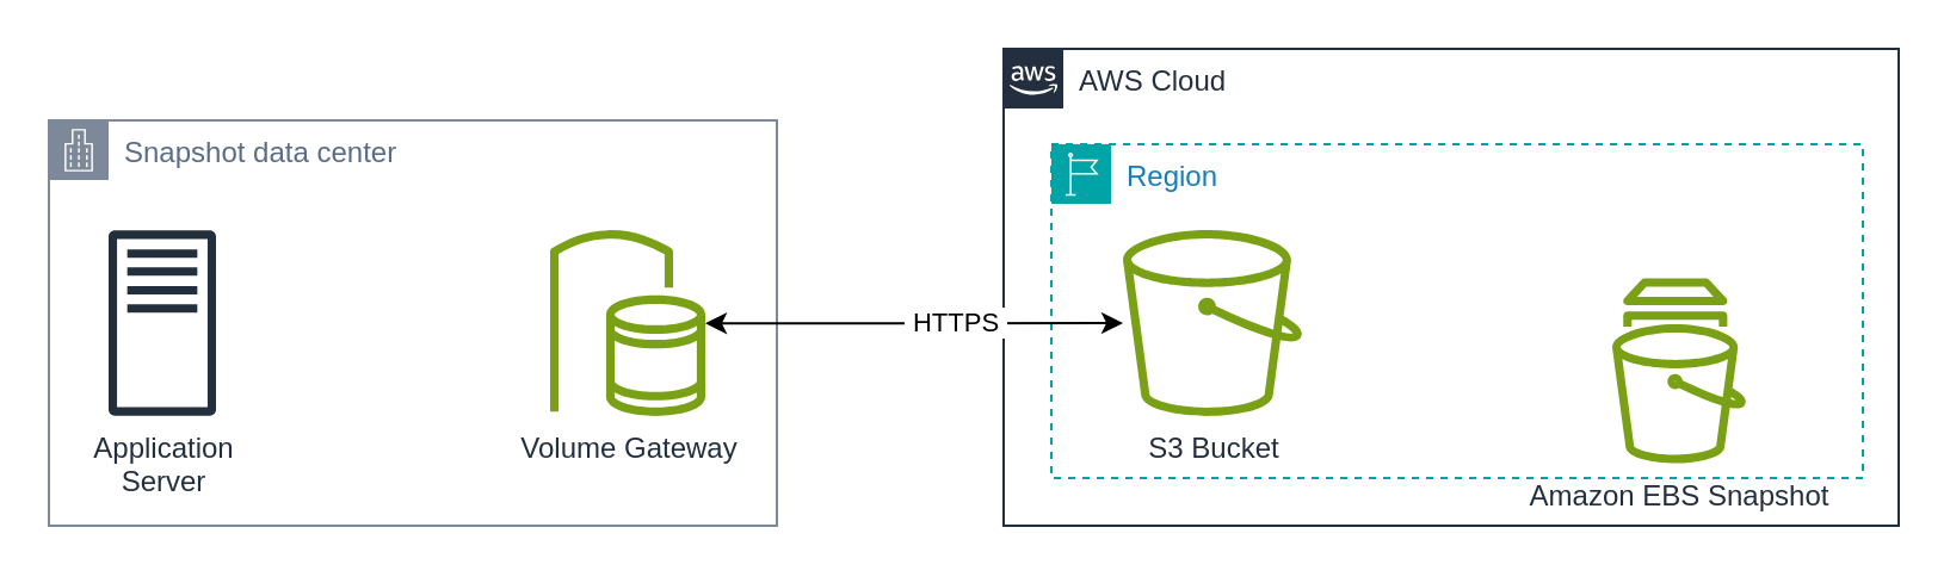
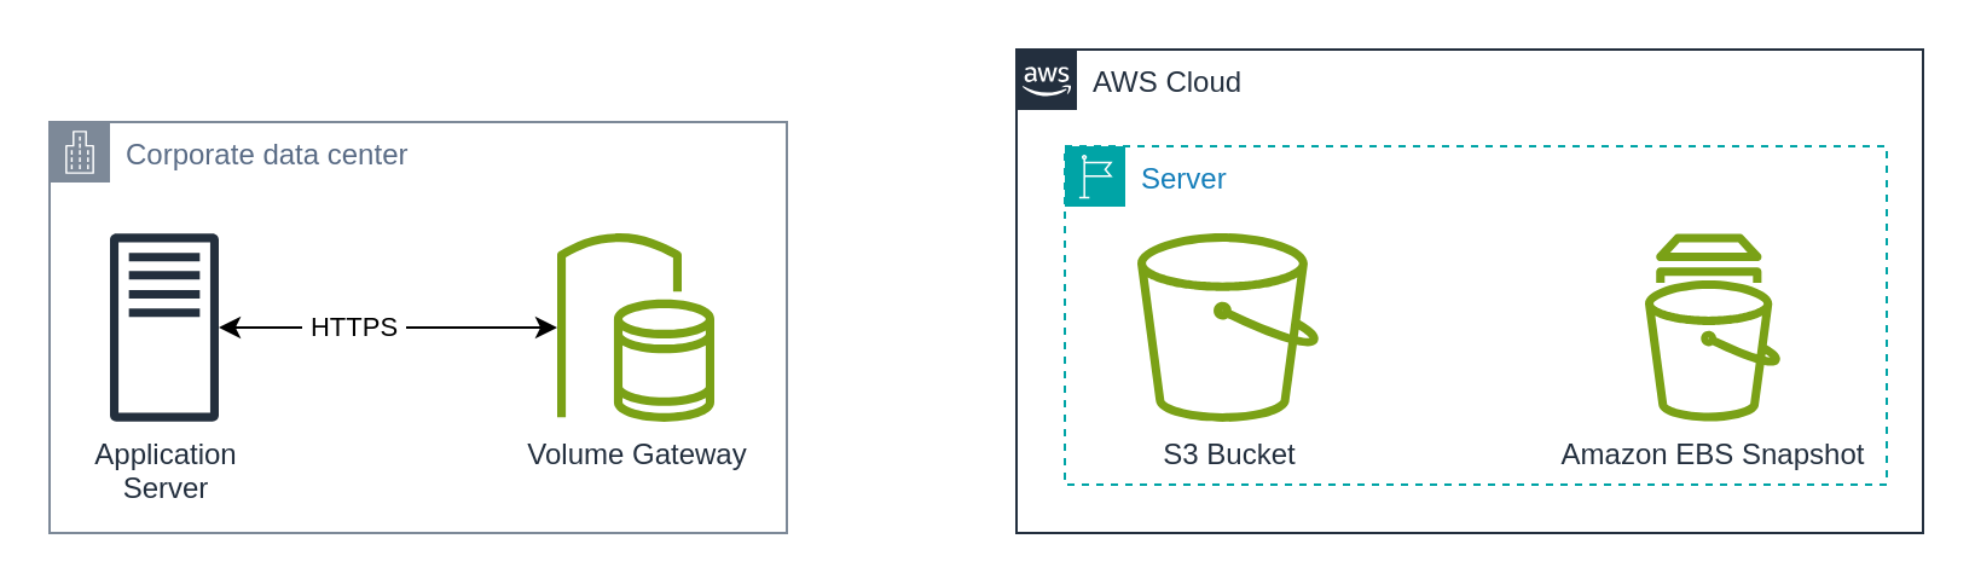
- <mxCell id="2" value="Snapshot data center" style="points=[[0,0],[0.25,0],[0.5,0],[0.75,0],[1,0],[1,0.25],[1,0.5],[1,0.75],[1,1],[0.75,1],[0.5,1],[0.25,1],[0,1],[0,0.75],[0,0.5],[0,0.25]];outlineConnect=0;gradientColor=none;html=1;whiteSpace=wrap;fontSize=12;fontStyle=0;container=1;pointerEvents=0;collapsible=0;recursiveResize=0;shape=mxgraph.aws4.group;grIcon=mxgraph.aws4.group_corporate_data_center;strokeColor=#7D8998;fillColor=none;verticalAlign=top;align=left;spacingLeft=30;fontColor=#5A6C86;dashed=0;" vertex="1" parent="1"><mxGeometry x="20" y="50" width="305" height="170" as="geometry" /></mxCell>
+ <mxCell id="2" value="Corporate data center" style="points=[[0,0],[0.25,0],[0.5,0],[0.75,0],[1,0],[1,0.25],[1,0.5],[1,0.75],[1,1],[0.75,1],[0.5,1],[0.25,1],[0,1],[0,0.75],[0,0.5],[0,0.25]];outlineConnect=0;gradientColor=none;html=1;whiteSpace=wrap;fontSize=12;fontStyle=0;container=1;pointerEvents=0;collapsible=0;recursiveResize=0;shape=mxgraph.aws4.group;grIcon=mxgraph.aws4.group_corporate_data_center;strokeColor=#7D8998;fillColor=none;verticalAlign=top;align=left;spacingLeft=30;fontColor=#5A6C86;dashed=0;" vertex="1" parent="1"><mxGeometry x="20" y="50" width="305" height="170" as="geometry" /></mxCell>
- <mxCell id="5" value="Region" style="points=[[0,0],[0.25,0],[0.5,0],[0.75,0],[1,0],[1,0.25],[1,0.5],[1,0.75],[1,1],[0.75,1],[0.5,1],[0.25,1],[0,1],[0,0.75],[0,0.5],[0,0.25]];outlineConnect=0;gradientColor=none;html=1;whiteSpace=wrap;fontSize=12;fontStyle=0;container=1;pointerEvents=0;collapsible=0;recursiveResize=0;shape=mxgraph.aws4.group;grIcon=mxgraph.aws4.group_region;strokeColor=#00A4A6;fillColor=none;verticalAlign=top;align=left;spacingLeft=30;fontColor=#147EBA;dashed=1;" vertex="1" parent="4"><mxGeometry x="20" y="40" width="340" height="140" as="geometry" /></mxCell>
+ <mxCell id="5" value="Server" style="points=[[0,0],[0.25,0],[0.5,0],[0.75,0],[1,0],[1,0.25],[1,0.5],[1,0.75],[1,1],[0.75,1],[0.5,1],[0.25,1],[0,1],[0,0.75],[0,0.5],[0,0.25]];outlineConnect=0;gradientColor=none;html=1;whiteSpace=wrap;fontSize=12;fontStyle=0;container=1;pointerEvents=0;collapsible=0;recursiveResize=0;shape=mxgraph.aws4.group;grIcon=mxgraph.aws4.group_region;strokeColor=#00A4A6;fillColor=none;verticalAlign=top;align=left;spacingLeft=30;fontColor=#147EBA;dashed=1;" vertex="1" parent="4"><mxGeometry x="20" y="40" width="340" height="140" as="geometry" /></mxCell>
- <mxCell id="9" value="&amp;nbsp;HTTPS&amp;nbsp;" style="edgeStyle=orthogonalEdgeStyle;rounded=0;orthogonalLoop=1;jettySize=auto;html=1;startArrow=classic;startFill=1;" edge="1" parent="1" source="3" target="6"><mxGeometry x="0.2" relative="1" as="geometry"><mxPoint x="331.232" y="135" as="sourcePoint" /><mxPoint as="offset" /></mxGeometry></mxCell>
+ <mxCell id="9" value="&amp;nbsp;HTTPS&amp;nbsp;" style="edgeStyle=orthogonalEdgeStyle;rounded=0;orthogonalLoop=1;jettySize=auto;html=1;startArrow=classic;startFill=1;" edge="1" parent="1" source="3" target="8"><mxGeometry x="0.2" relative="1" as="geometry"><mxPoint x="331.232" y="135" as="sourcePoint" /><mxPoint as="offset" /></mxGeometry></mxCell>
- <mxCell id="7" value="Amazon EBS Snapshot" style="sketch=0;outlineConnect=0;fontColor=#232F3E;gradientColor=none;fillColor=#7AA116;strokeColor=none;dashed=0;verticalLabelPosition=bottom;verticalAlign=top;align=center;html=1;fontSize=12;fontStyle=0;aspect=fixed;pointerEvents=1;shape=mxgraph.aws4.snapshot;" vertex="1" parent="5"><mxGeometry x="235" y="56" width="56" height="78" as="geometry" /></mxCell>
+ <mxCell id="7" value="Amazon EBS Snapshot" style="sketch=0;outlineConnect=0;fontColor=#232F3E;gradientColor=none;fillColor=#7AA116;strokeColor=none;dashed=0;verticalLabelPosition=bottom;verticalAlign=top;align=center;html=1;fontSize=12;fontStyle=0;aspect=fixed;pointerEvents=1;shape=mxgraph.aws4.snapshot;" vertex="1" parent="5"><mxGeometry x="240" y="36" width="56" height="78" as="geometry" /></mxCell>
